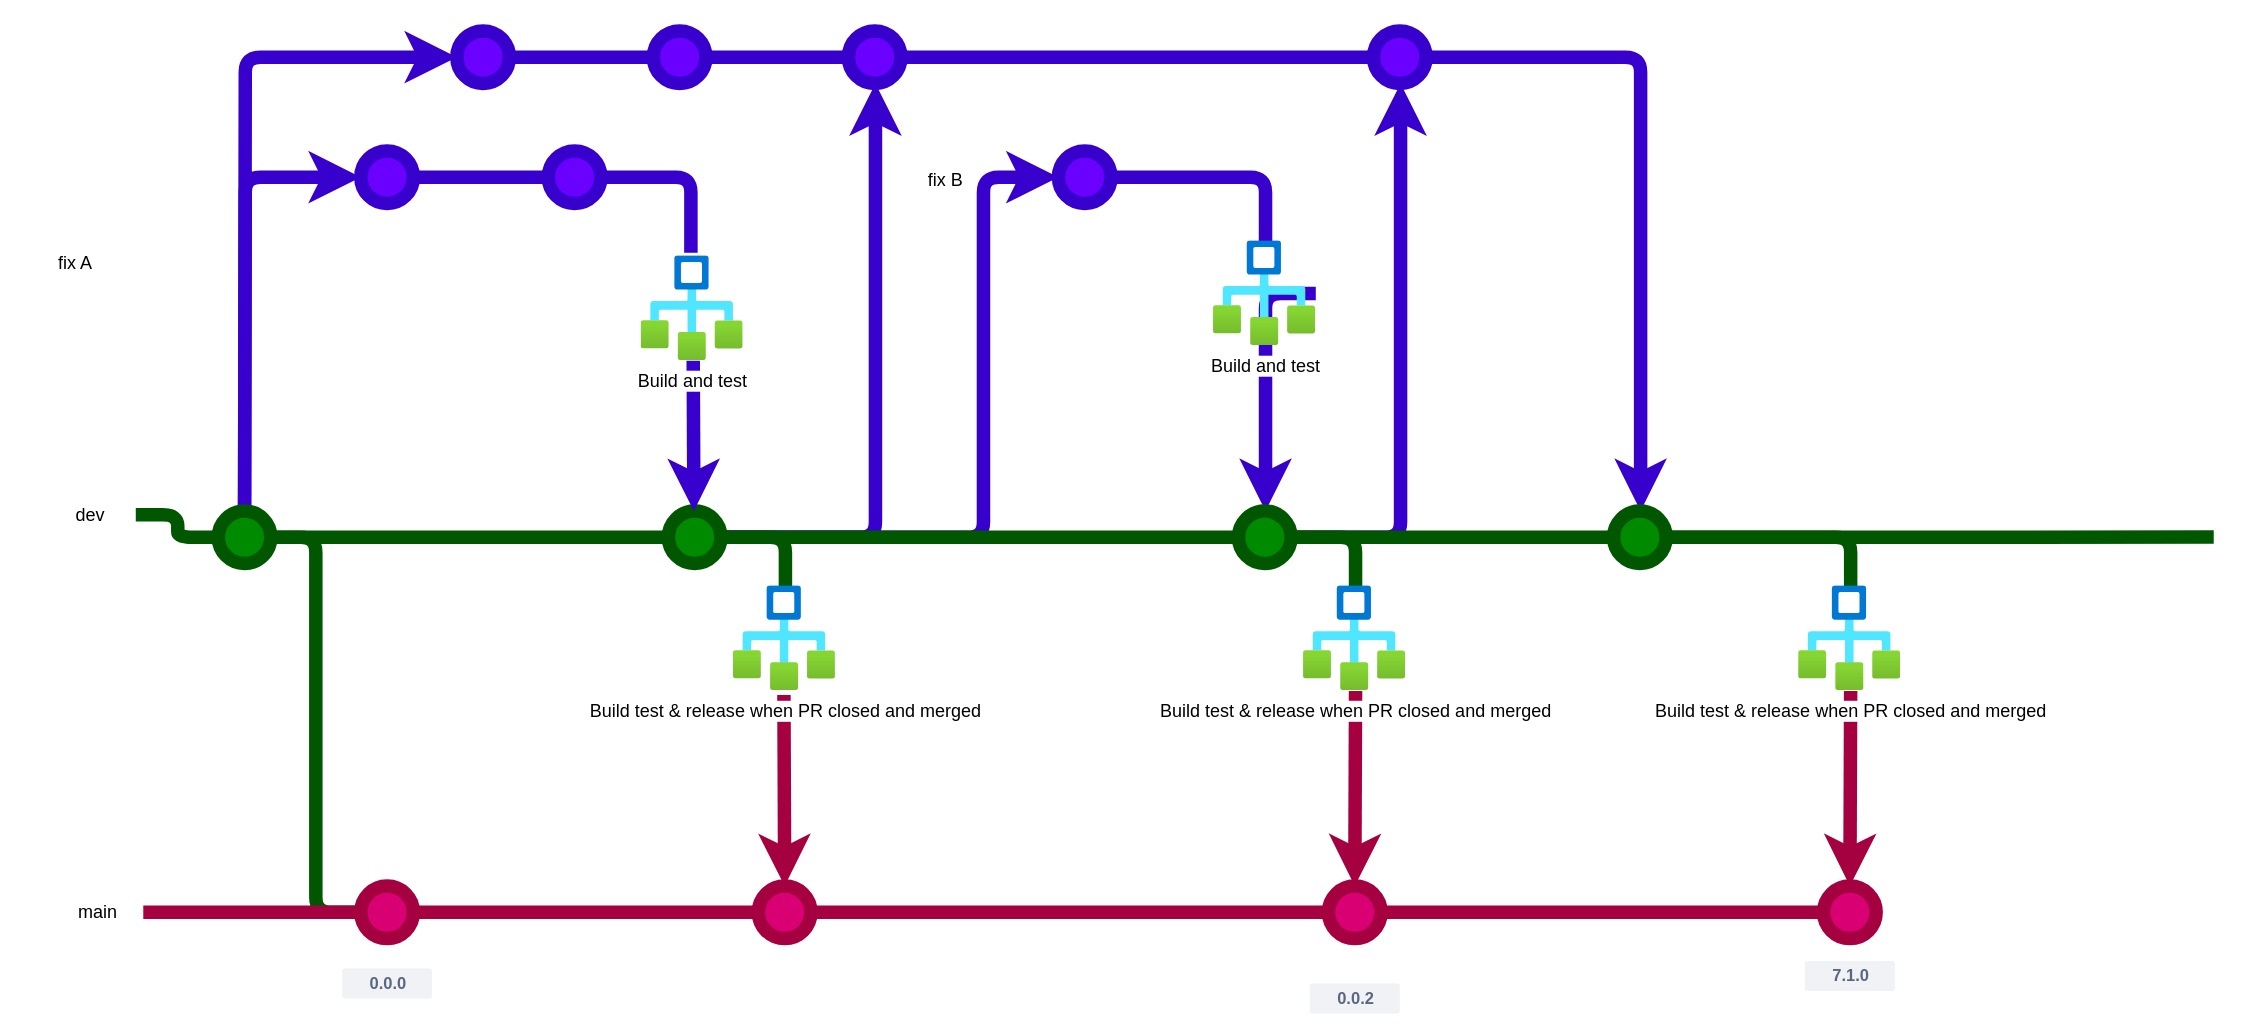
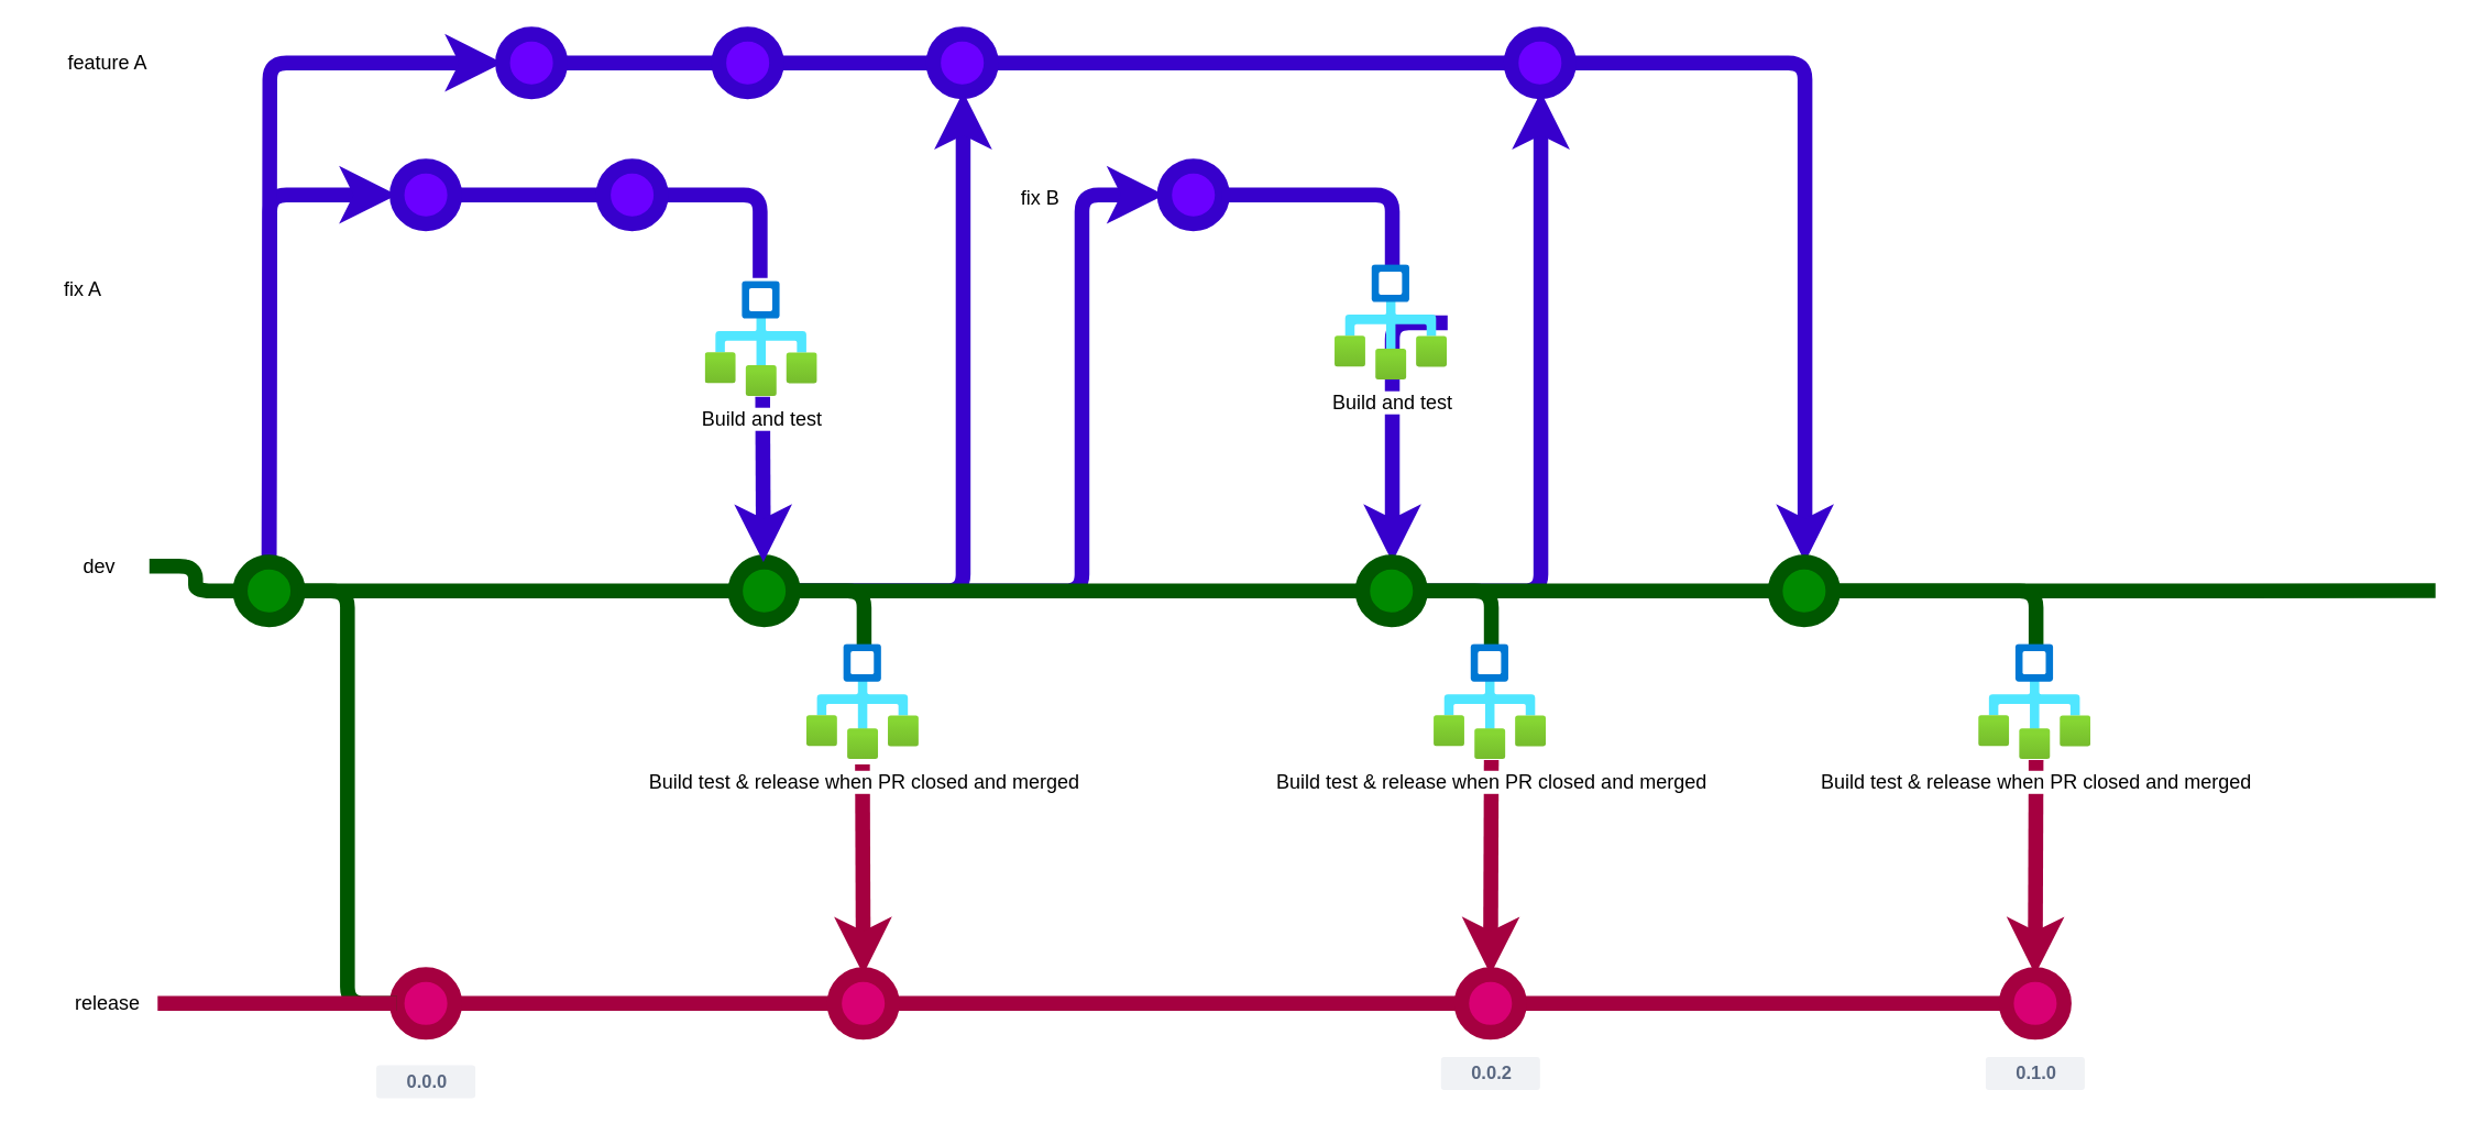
+ <mxCell id="6" value="feature A" style="text;html=1;strokeColor=none;fillColor=none;align=center;verticalAlign=middle;whiteSpace=wrap;rounded=0;strokeWidth=9;" vertex="1" parent="1"><mxGeometry x="35" y="22.5" width="60" height="30" as="geometry" /></mxCell>
- <mxCell id="4" value="main" style="text;html=1;strokeColor=none;fillColor=none;align=center;verticalAlign=middle;whiteSpace=wrap;rounded=0;strokeWidth=9;" vertex="1" parent="1"><mxGeometry x="35" y="592.5" width="60" height="30" as="geometry" /></mxCell>
+ <mxCell id="4" value="release" style="text;html=1;strokeColor=none;fillColor=none;align=center;verticalAlign=middle;whiteSpace=wrap;rounded=0;strokeWidth=9;" vertex="1" parent="1"><mxGeometry x="35" y="592.5" width="60" height="30" as="geometry" /></mxCell>
- <mxCell id="59" value="7.1.0" style="dashed=0;html=1;fillColor=#F0F2F5;strokeColor=none;align=center;rounded=1;arcSize=10;fontColor=#596780;fontStyle=1;fontSize=11;shadow=0;strokeWidth=9;" vertex="1" parent="1"><mxGeometry x="1202.5" y="640" width="60" height="20" as="geometry" /></mxCell>
+ <mxCell id="59" value="0.1.0" style="dashed=0;html=1;fillColor=#F0F2F5;strokeColor=none;align=center;rounded=1;arcSize=10;fontColor=#596780;fontStyle=1;fontSize=11;shadow=0;strokeWidth=9;" vertex="1" parent="1"><mxGeometry x="1202.5" y="640" width="60" height="20" as="geometry" /></mxCell>
- <mxCell id="52" value="0.0.2" style="dashed=0;html=1;fillColor=#F0F2F5;strokeColor=none;align=center;rounded=1;arcSize=10;fontColor=#596780;fontStyle=1;fontSize=11;shadow=0;strokeWidth=9;" vertex="1" parent="1"><mxGeometry x="872.5" y="655" width="60" height="20" as="geometry" /></mxCell>
+ <mxCell id="52" value="0.0.2" style="dashed=0;html=1;fillColor=#F0F2F5;strokeColor=none;align=center;rounded=1;arcSize=10;fontColor=#596780;fontStyle=1;fontSize=11;shadow=0;strokeWidth=9;" vertex="1" parent="1"><mxGeometry x="872.5" y="640" width="60" height="20" as="geometry" /></mxCell>
